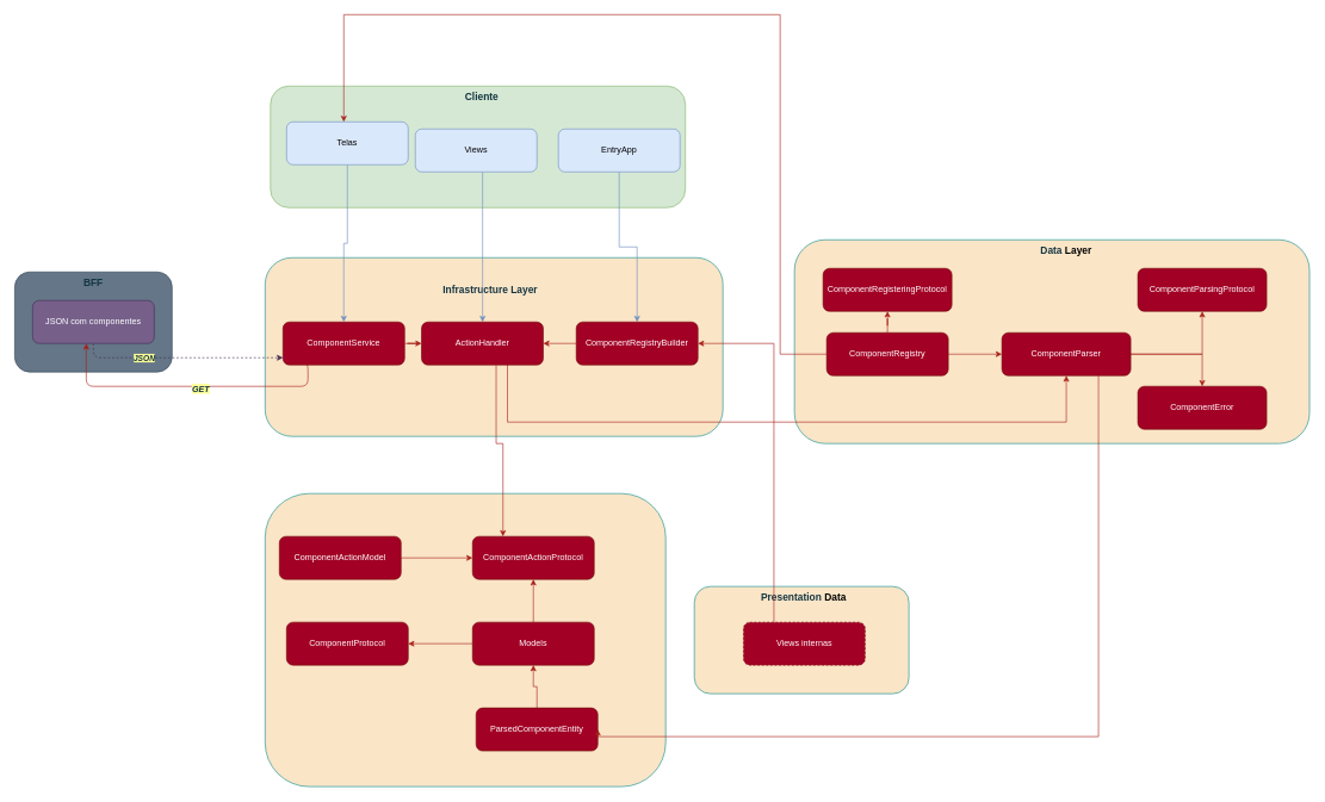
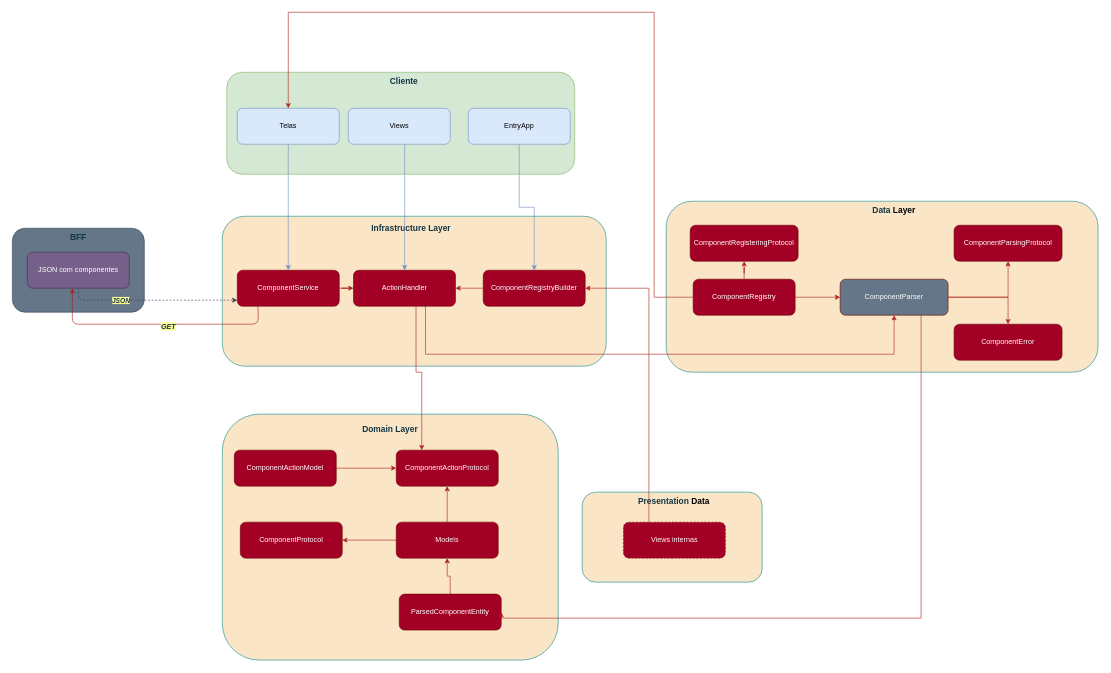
- <mxCell id="35" value="Telas" style="rounded=1;whiteSpace=wrap;html=1;fillColor=#dae8fc;strokeColor=#6c8ebf;labelBackgroundColor=none;" vertex="1" parent="1"><mxGeometry x="400" y="170" width="170" height="60" as="geometry" /></mxCell>
+ <mxCell id="35" value="Telas" style="rounded=1;whiteSpace=wrap;html=1;fillColor=#dae8fc;strokeColor=#6c8ebf;labelBackgroundColor=none;" vertex="1" parent="1"><mxGeometry x="395" y="180" width="170" height="60" as="geometry" /></mxCell>
- <mxCell id="11" value="Infrastructure Layer" style="text;html=1;align=center;verticalAlign=middle;whiteSpace=wrap;rounded=1;fontStyle=1;fontSize=14;labelBackgroundColor=none;fontColor=#143642;" vertex="1" parent="1"><mxGeometry x="611.25" y="385" width="147.5" height="40" as="geometry" /></mxCell>
+ <mxCell id="11" value="Infrastructure Layer" style="text;html=1;align=center;verticalAlign=middle;whiteSpace=wrap;rounded=1;fontStyle=1;fontSize=14;labelBackgroundColor=none;fontColor=#143642;" vertex="1" parent="1"><mxGeometry x="611.25" y="360" width="147.5" height="40" as="geometry" /></mxCell>
- <mxCell id="49" value="ComponentParser" style="rounded=1;whiteSpace=wrap;html=1;fillColor=#a20025;strokeColor=#6F0000;labelBackgroundColor=none;fontColor=#ffffff;" vertex="1" parent="1"><mxGeometry x="1400" y="465" width="180" height="60" as="geometry" /></mxCell>
+ <mxCell id="49" value="ComponentParser" style="rounded=1;whiteSpace=wrap;html=1;fillColor=#647687;strokeColor=#6F0000;labelBackgroundColor=none;fontColor=#ffffff;" vertex="1" parent="1"><mxGeometry x="1400" y="465" width="180" height="60" as="geometry" /></mxCell>
+ <mxCell id="26" value="Domain Layer" style="text;html=1;align=center;verticalAlign=middle;whiteSpace=wrap;rounded=1;fontStyle=1;fontSize=14;labelBackgroundColor=none;fontColor=#143642;" vertex="1" parent="1"><mxGeometry x="576.25" y="700" width="147.5" height="30" as="geometry" /></mxCell>
